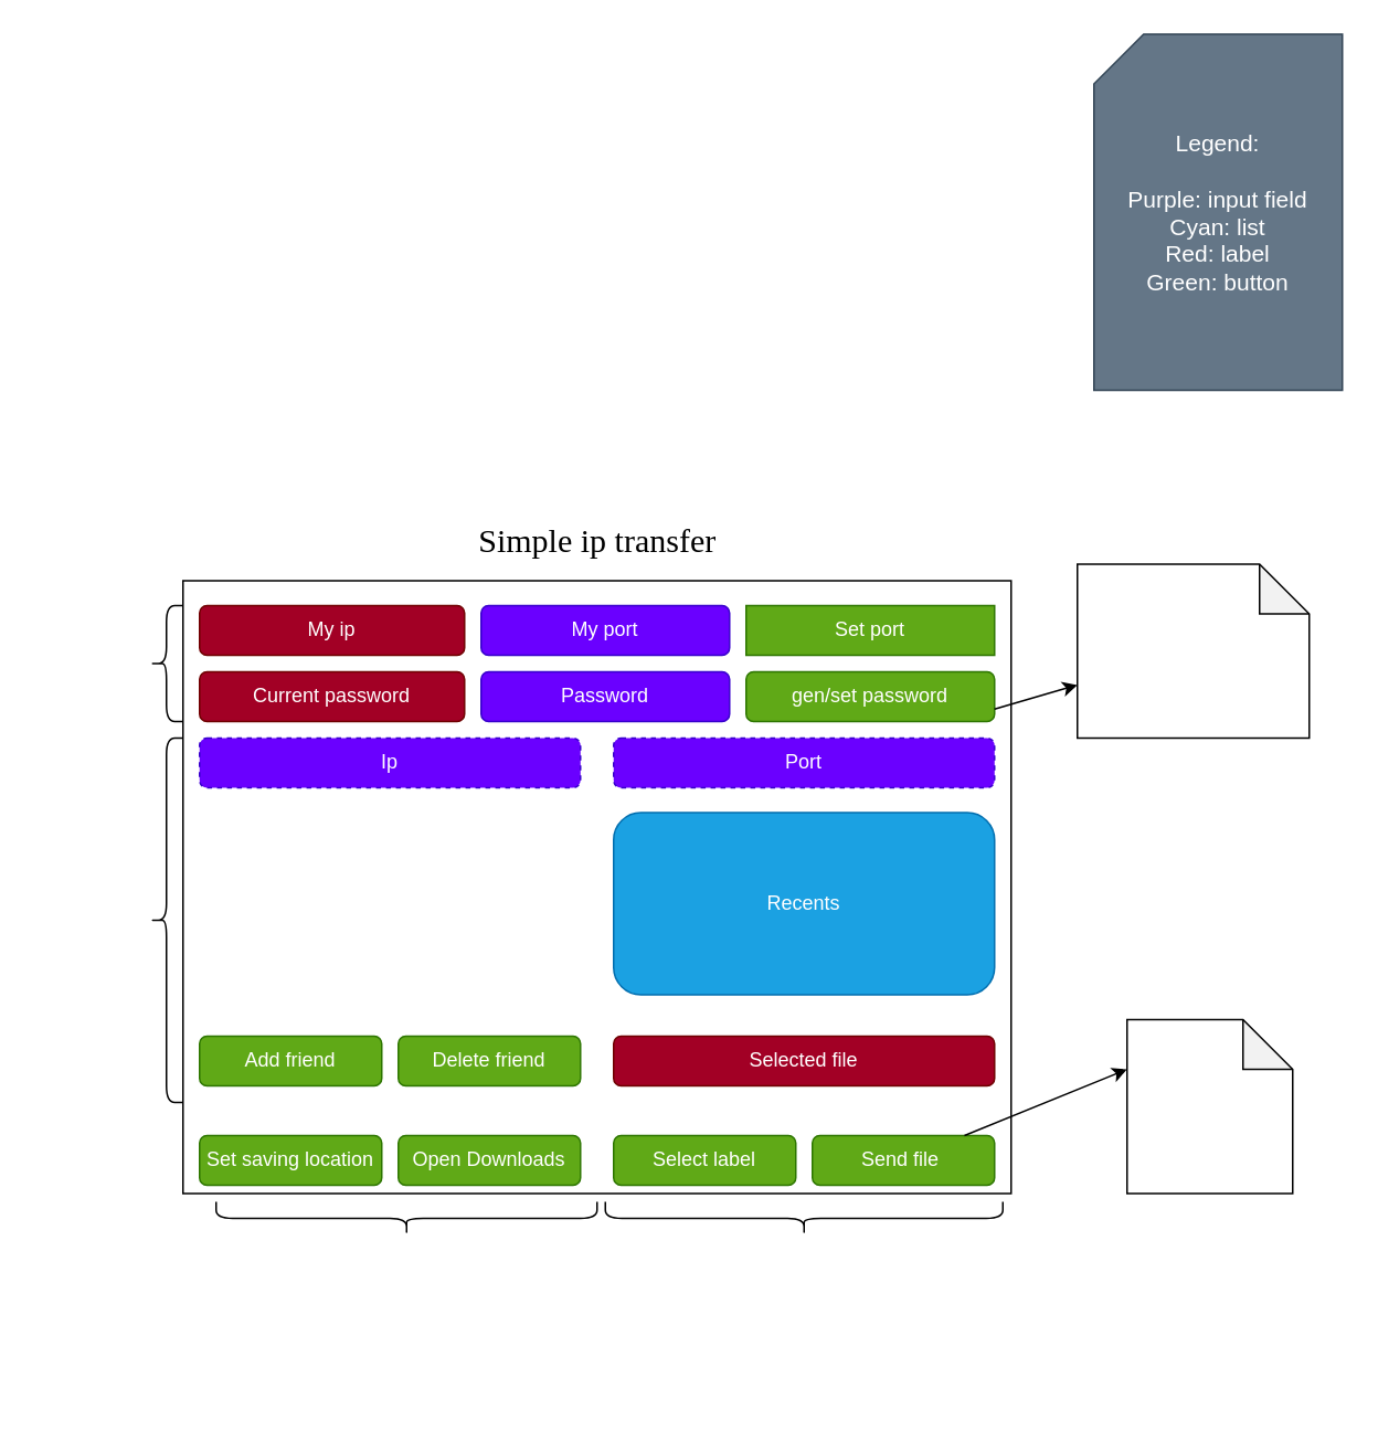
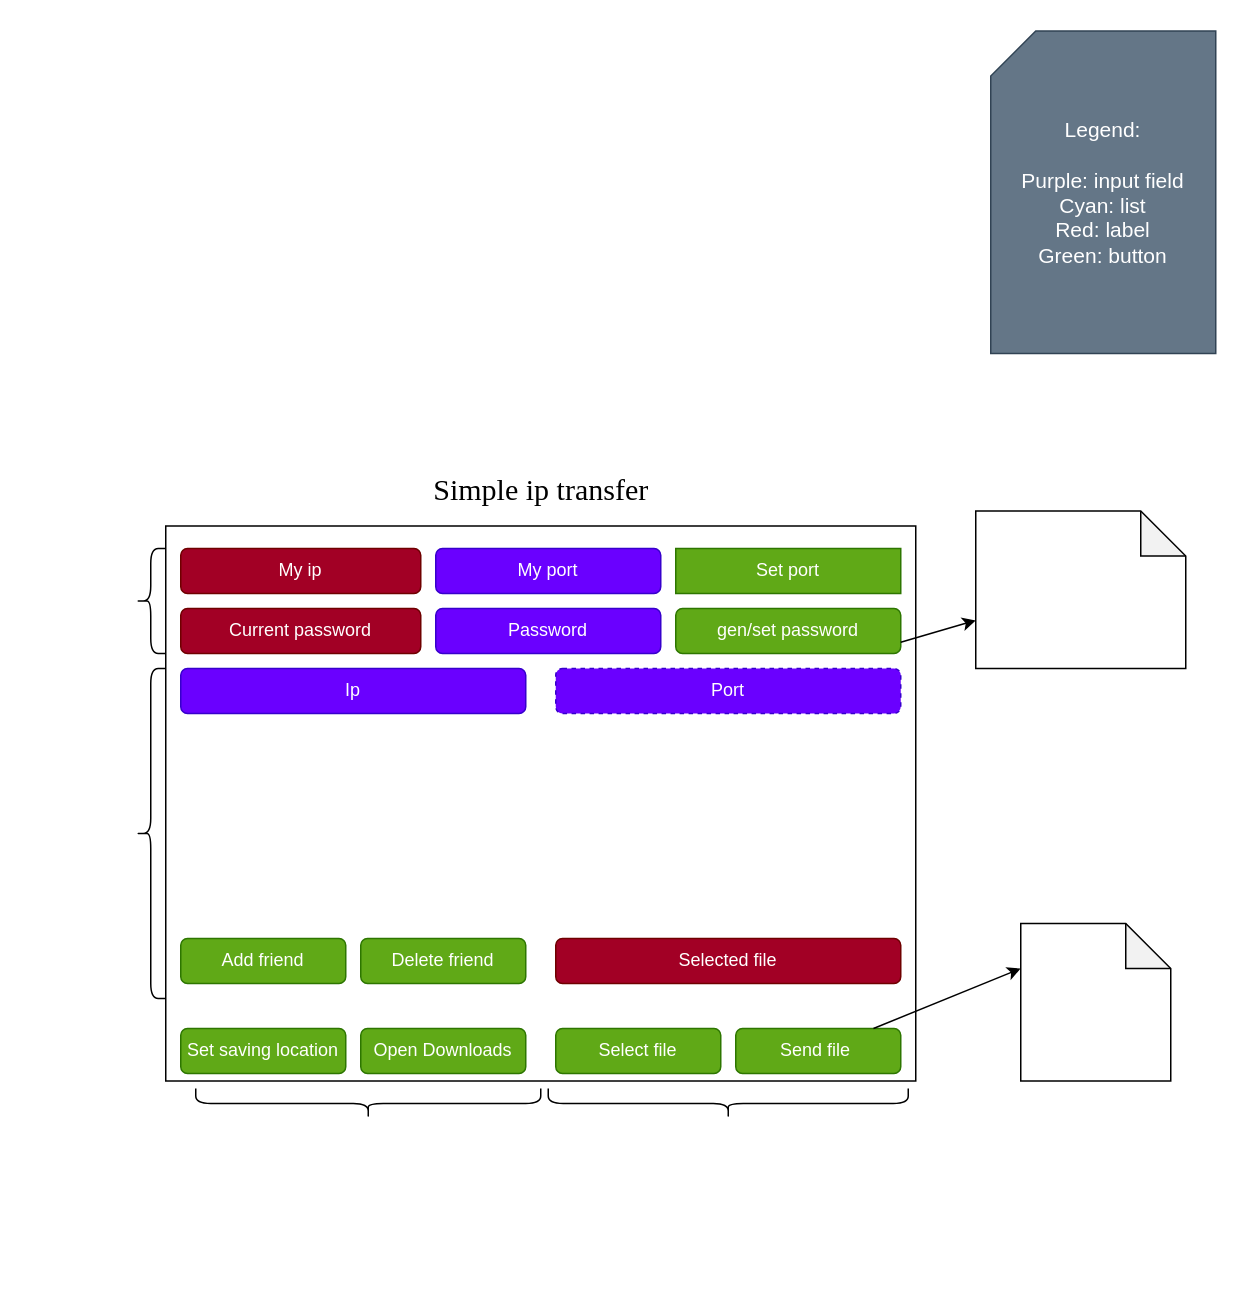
- <mxCell id="9" value="&lt;span&gt;Ip&lt;/span&gt;" style="rounded=1;whiteSpace=wrap;html=1;fillColor=#6a00ff;strokeColor=#3700CC;fontColor=#ffffff;dashed=1;" vertex="1" parent="1"><mxGeometry x="120" y="445" width="230" height="30" as="geometry" /></mxCell>
+ <mxCell id="9" value="&lt;span&gt;Ip&lt;/span&gt;" style="rounded=1;whiteSpace=wrap;html=1;fillColor=#6a00ff;strokeColor=#3700CC;fontColor=#ffffff;" vertex="1" parent="1"><mxGeometry x="120" y="445" width="230" height="30" as="geometry" /></mxCell>
- <mxCell id="4" value="Recents" style="rounded=1;whiteSpace=wrap;html=1;fillColor=#1ba1e2;strokeColor=#006EAF;fontColor=#ffffff;" parent="1" vertex="1"><mxGeometry x="370" y="490" width="230" height="110" as="geometry" /></mxCell>
- <mxCell id="12" value="Select label" style="rounded=1;whiteSpace=wrap;html=1;fillColor=#60a917;strokeColor=#2D7600;fontColor=#ffffff;" vertex="1" parent="1"><mxGeometry x="370" y="685" width="110" height="30" as="geometry" /></mxCell>
+ <mxCell id="12" value="Select file" style="rounded=1;whiteSpace=wrap;html=1;fillColor=#60a917;strokeColor=#2D7600;fontColor=#ffffff;" vertex="1" parent="1"><mxGeometry x="370" y="685" width="110" height="30" as="geometry" /></mxCell>
